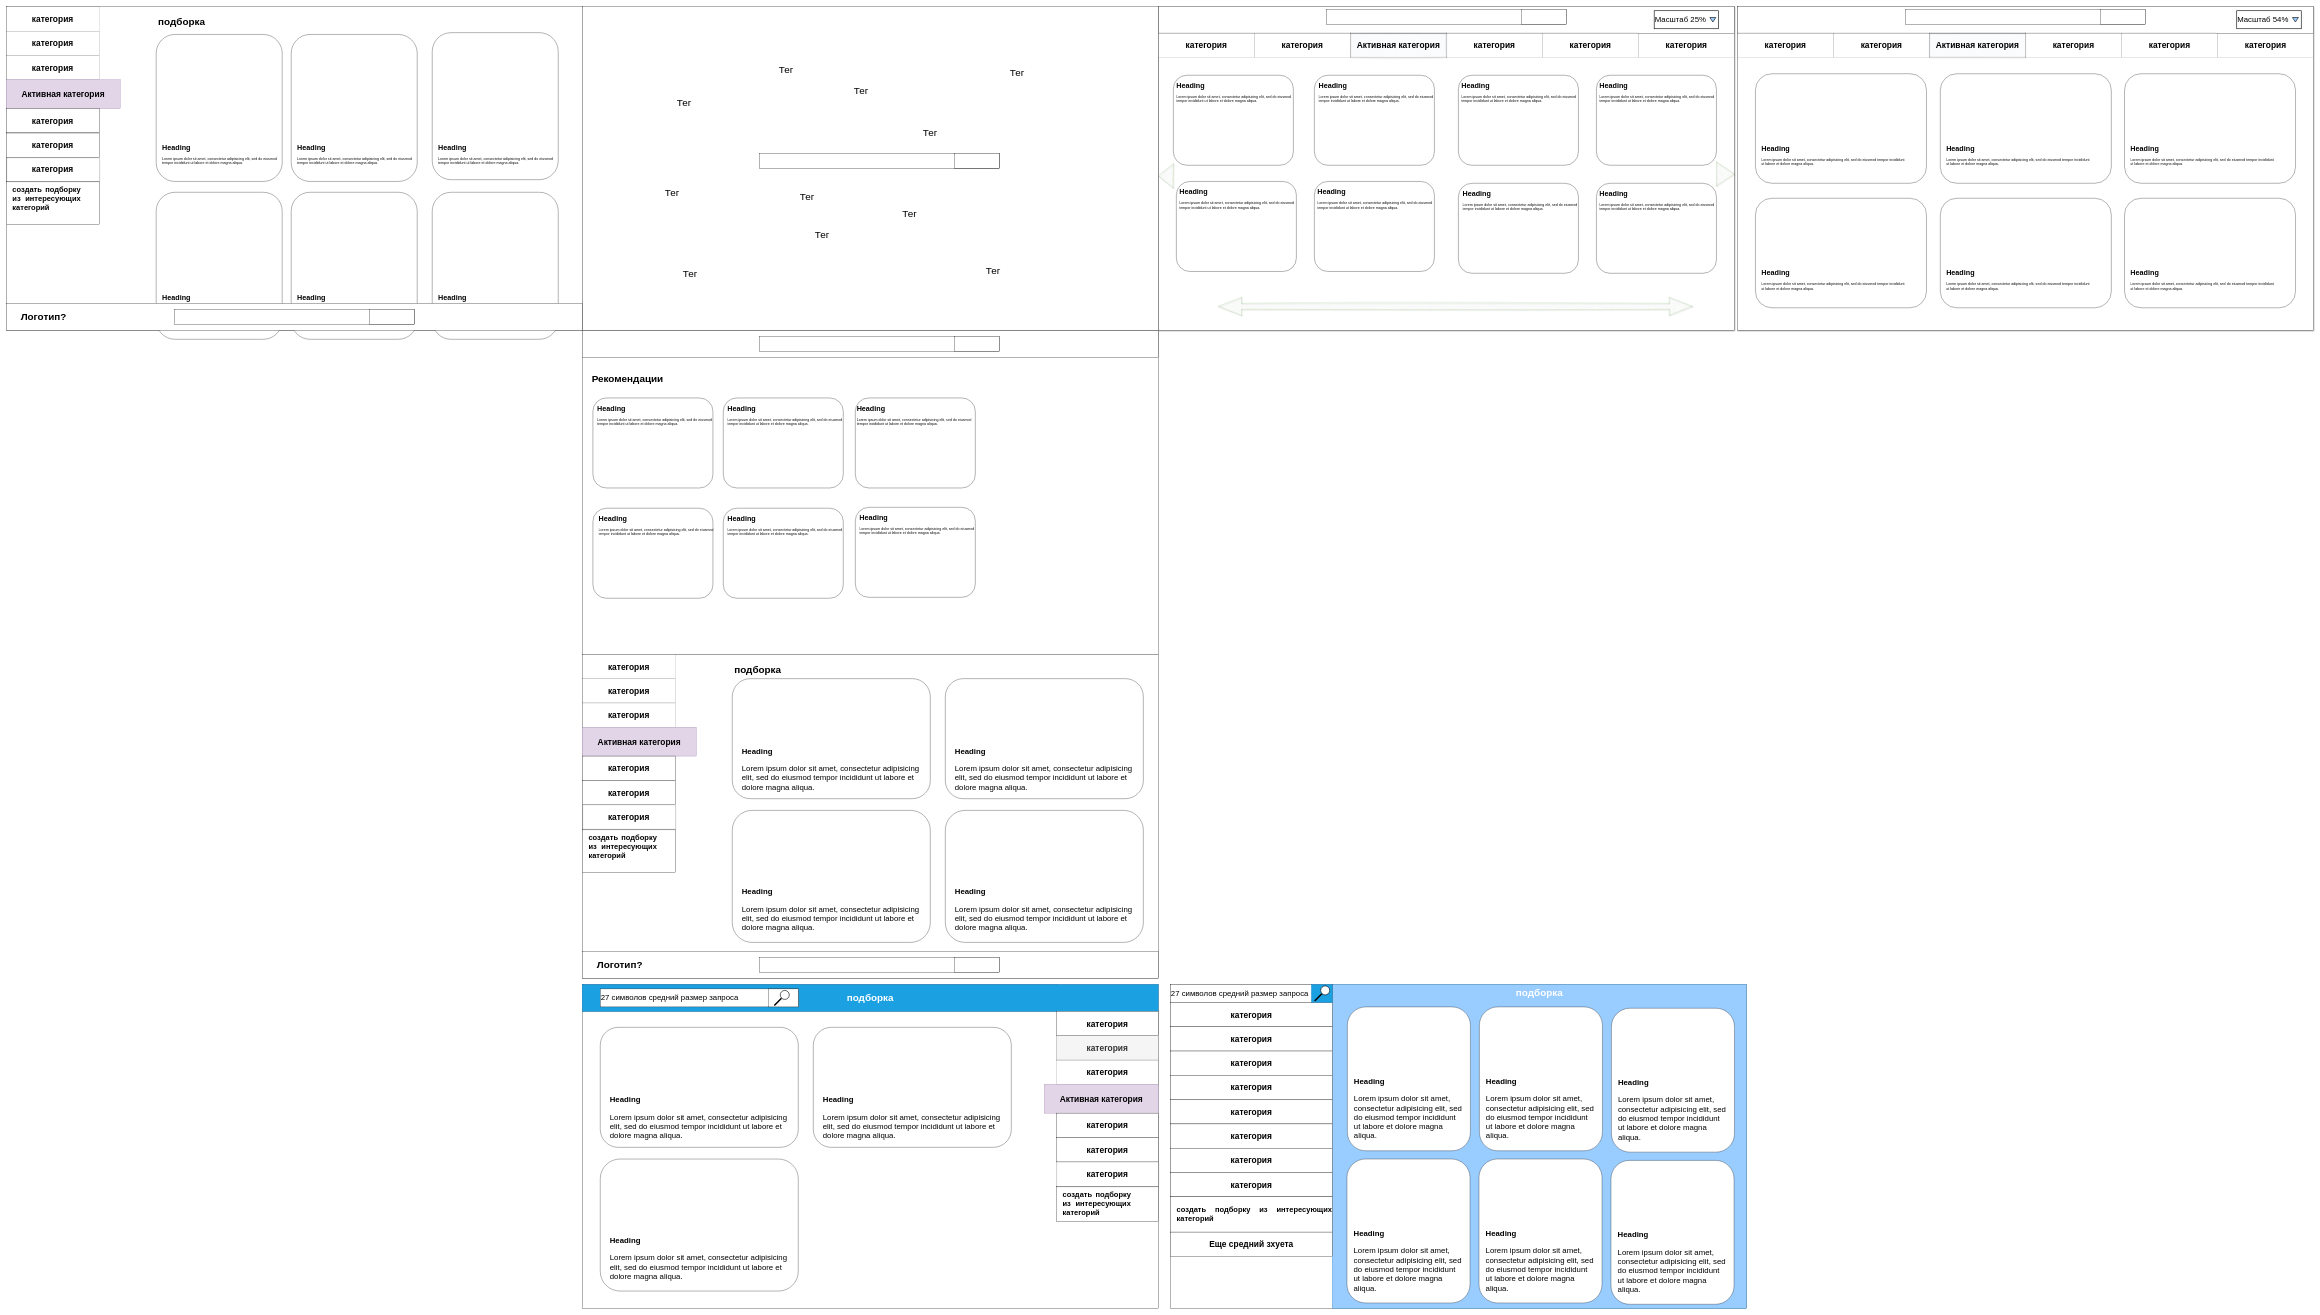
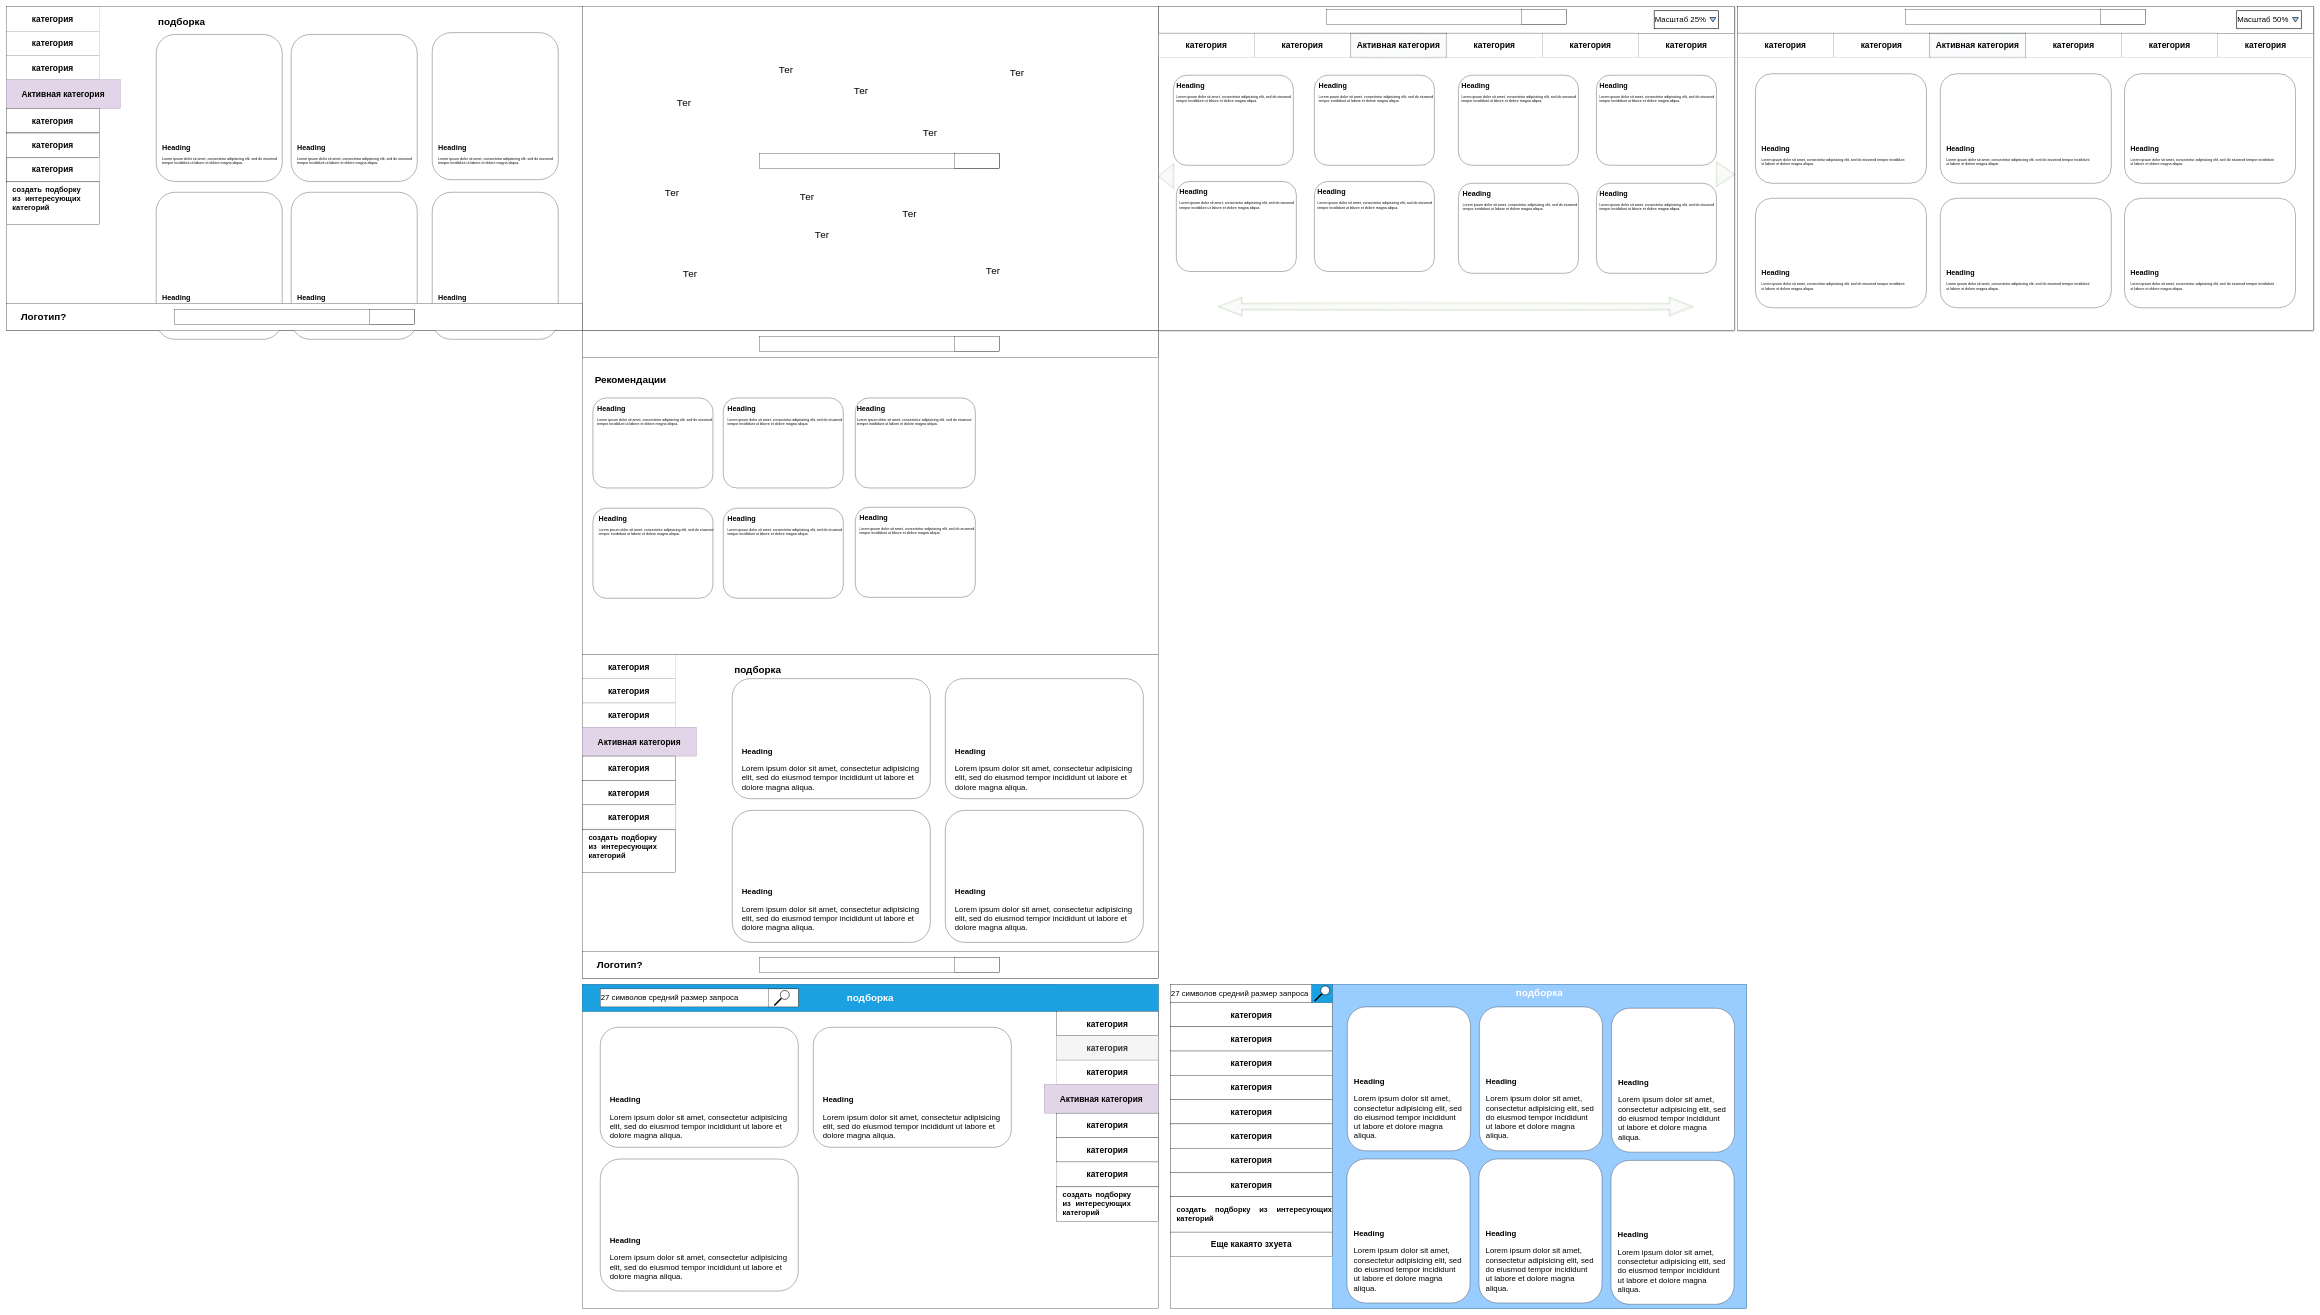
- <mxCell id="188" value="&lt;font style=&quot;font-size: 26px&quot;&gt;Масштаб 54%&amp;nbsp;&lt;/font&gt;" style="rounded=0;whiteSpace=wrap;html=1;strokeWidth=2;align=left;" vertex="1" parent="1"><mxGeometry x="7454" y="35" width="215" height="60" as="geometry" /></mxCell>
+ <mxCell id="188" value="&lt;font style=&quot;font-size: 26px&quot;&gt;Масштаб 50%&amp;nbsp;&lt;/font&gt;" style="rounded=0;whiteSpace=wrap;html=1;strokeWidth=2;align=left;" vertex="1" parent="1"><mxGeometry x="7454" y="35" width="215" height="60" as="geometry" /></mxCell>
- <mxCell id="26" value="&lt;font style=&quot;font-size: 33px&quot;&gt;Рекомендации&lt;/font&gt;" style="text;html=1;strokeColor=none;align=center;verticalAlign=middle;whiteSpace=wrap;rounded=0;fontStyle=1;fontFamily=Helvetica;" parent="1" vertex="1"><mxGeometry x="1975.5" y="1210" width="230" height="100" as="geometry" /></mxCell>
+ <mxCell id="26" value="&lt;font style=&quot;font-size: 33px&quot;&gt;Рекомендации&lt;/font&gt;" style="text;html=1;strokeColor=none;align=center;verticalAlign=middle;whiteSpace=wrap;rounded=0;fontStyle=1;fontFamily=Helvetica;" parent="1" vertex="1"><mxGeometry x="1985.5" y="1215" width="230" height="100" as="geometry" /></mxCell>
- <mxCell id="163" value="&lt;font style=&quot;font-size: 28px&quot;&gt;&lt;b&gt;Еще средний зхуета&lt;/b&gt;&lt;/font&gt;" style="rounded=0;whiteSpace=wrap;html=1;strokeWidth=1;" vertex="1" parent="1"><mxGeometry x="3900" y="4105.5" width="540" height="81" as="geometry" /></mxCell>
+ <mxCell id="163" value="&lt;font style=&quot;font-size: 28px&quot;&gt;&lt;b&gt;Еще какаято зхуета&lt;/b&gt;&lt;/font&gt;" style="rounded=0;whiteSpace=wrap;html=1;strokeWidth=1;" vertex="1" parent="1"><mxGeometry x="3900" y="4105.5" width="540" height="81" as="geometry" /></mxCell>
